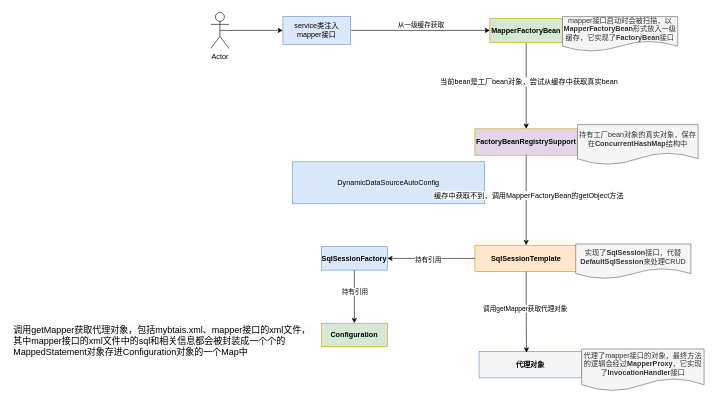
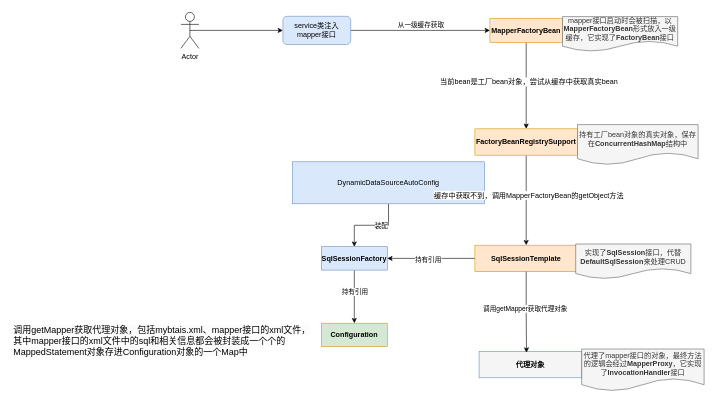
- <mxCell id="27" value="Actor" style="shape=umlActor;verticalLabelPosition=bottom;verticalAlign=top;html=1;outlineConnect=0;" vertex="1" parent="1"><mxGeometry x="351" y="20" width="30" height="60" as="geometry" /></mxCell>
+ <mxCell id="27" value="Actor" style="shape=umlActor;verticalLabelPosition=bottom;verticalAlign=top;html=1;outlineConnect=0;" vertex="1" parent="1"><mxGeometry x="301" y="20" width="30" height="60" as="geometry" /></mxCell>
- <mxCell id="30" value="service类注入mapper接口" style="rounded=0;whiteSpace=wrap;html=1;fillColor=#dae8fc;strokeColor=#6c8ebf;" vertex="1" parent="1"><mxGeometry x="471" y="26.5" width="113" height="47" as="geometry" /></mxCell>
+ <mxCell id="30" value="service类注入mapper接口" style="whiteSpace=wrap;html=1;fillColor=#dae8fc;strokeColor=#6c8ebf;rounded=1;" vertex="1" parent="1"><mxGeometry x="471" y="26.5" width="113" height="47" as="geometry" /></mxCell>
- <mxCell id="12" value="MapperFactoryBean" style="html=1;whiteSpace=wrap;fillColor=#d5e8d4;strokeColor=#d79b00;fontStyle=1;" vertex="1" parent="1"><mxGeometry x="816" y="30" width="121" height="40" as="geometry" /></mxCell>
+ <mxCell id="12" value="MapperFactoryBean" style="html=1;whiteSpace=wrap;fillColor=#ffe6cc;strokeColor=#d79b00;fontStyle=1" vertex="1" parent="1"><mxGeometry x="816" y="30" width="121" height="40" as="geometry" /></mxCell>
- <mxCell id="16" value="FactoryBeanRegistrySupport" style="html=1;whiteSpace=wrap;fillColor=#e1d5e7;strokeColor=#d79b00;fontStyle=1;" vertex="1" parent="1"><mxGeometry x="791" y="214" width="171" height="44" as="geometry" /></mxCell>
+ <mxCell id="16" value="FactoryBeanRegistrySupport" style="html=1;whiteSpace=wrap;fillColor=#ffe6cc;strokeColor=#d79b00;fontStyle=1" vertex="1" parent="1"><mxGeometry x="791" y="214" width="171" height="44" as="geometry" /></mxCell>
+ <mxCell id="5" style="edgeStyle=orthogonalEdgeStyle;rounded=0;orthogonalLoop=1;jettySize=auto;html=1;exitX=0.5;exitY=1;exitDx=0;exitDy=0;" edge="1" parent="1" source="7" target="4"><mxGeometry relative="1" as="geometry" /></mxCell>
+ <mxCell id="6" value="装配" style="edgeLabel;html=1;align=center;verticalAlign=middle;resizable=0;points=[];" vertex="1" connectable="0" parent="5"><mxGeometry x="-0.251" relative="1" as="geometry"><mxPoint as="offset" /></mxGeometry></mxCell>
